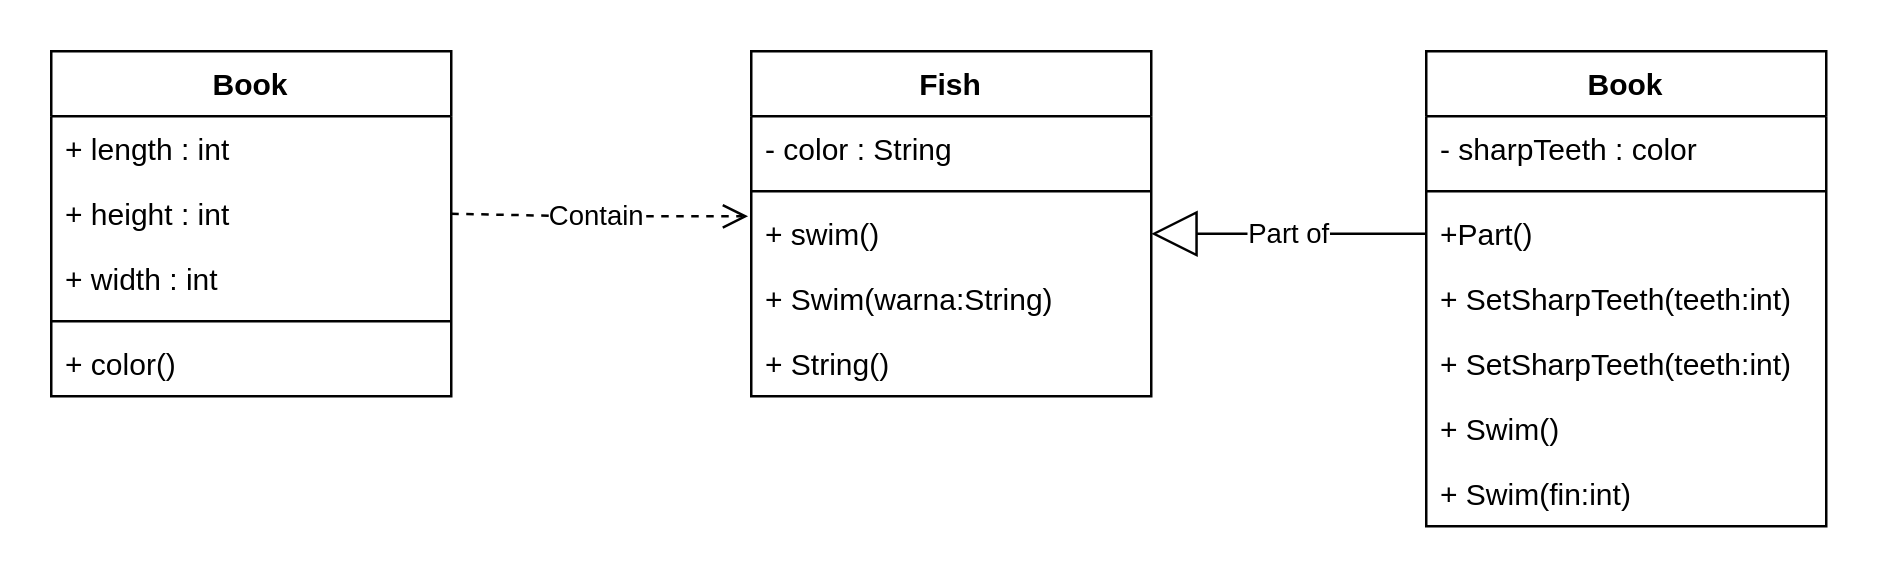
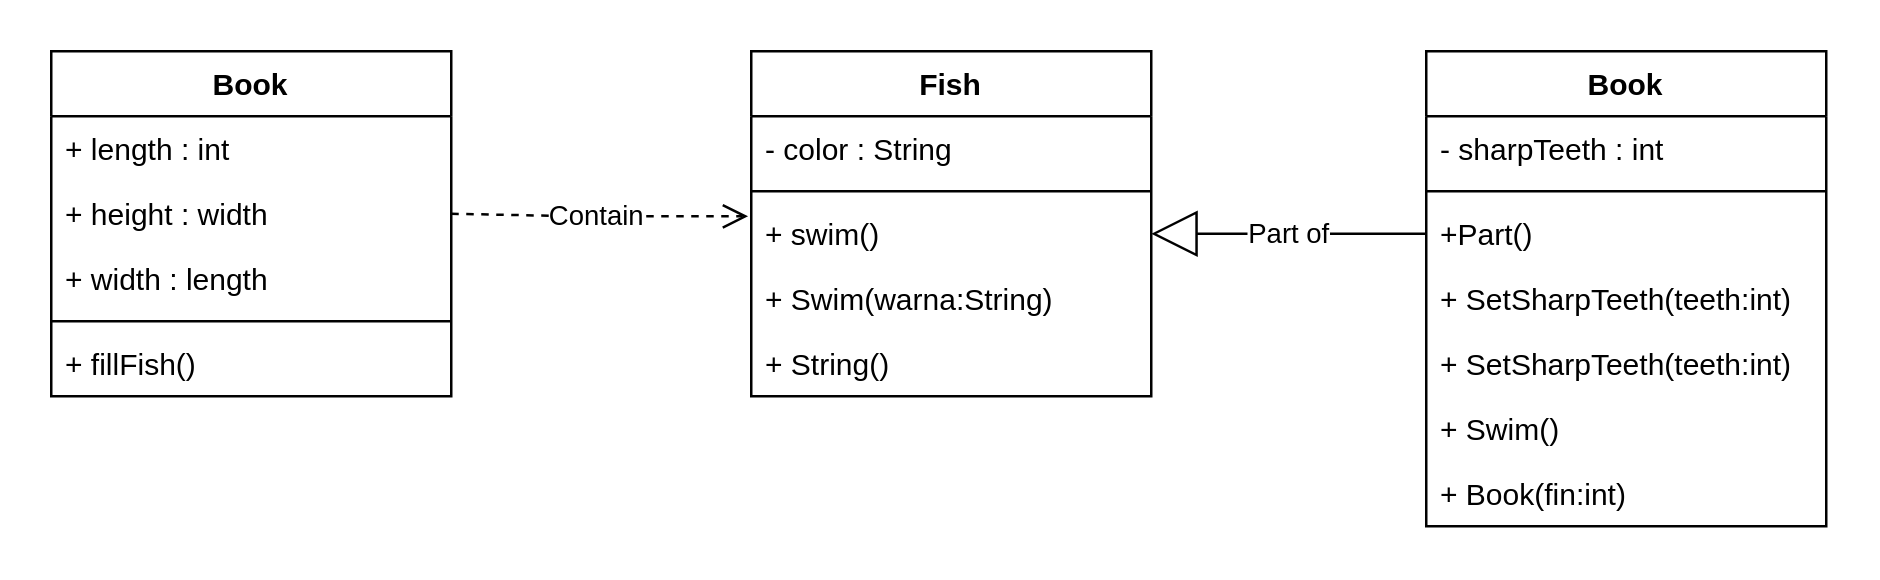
- <mxCell id="17" value="- sharpTeeth : color" style="text;strokeColor=none;fillColor=none;align=left;verticalAlign=top;spacingLeft=4;spacingRight=4;overflow=hidden;rotatable=0;points=[[0,0.5],[1,0.5]];portConstraint=eastwest;" vertex="1" parent="16"><mxGeometry y="26" width="160" height="26" as="geometry" /></mxCell>
+ <mxCell id="17" value="- sharpTeeth : int" style="text;strokeColor=none;fillColor=none;align=left;verticalAlign=top;spacingLeft=4;spacingRight=4;overflow=hidden;rotatable=0;points=[[0,0.5],[1,0.5]];portConstraint=eastwest;" vertex="1" parent="16"><mxGeometry y="26" width="160" height="26" as="geometry" /></mxCell>
- <mxCell id="4" value="+ height : int" style="text;strokeColor=none;fillColor=none;align=left;verticalAlign=top;spacingLeft=4;spacingRight=4;overflow=hidden;rotatable=0;points=[[0,0.5],[1,0.5]];portConstraint=eastwest;" vertex="1" parent="2"><mxGeometry y="52" width="160" height="26" as="geometry" /></mxCell>
+ <mxCell id="4" value="+ height : width" style="text;strokeColor=none;fillColor=none;align=left;verticalAlign=top;spacingLeft=4;spacingRight=4;overflow=hidden;rotatable=0;points=[[0,0.5],[1,0.5]];portConstraint=eastwest;" vertex="1" parent="2"><mxGeometry y="52" width="160" height="26" as="geometry" /></mxCell>
- <mxCell id="5" value="+ width : int" style="text;strokeColor=none;fillColor=none;align=left;verticalAlign=top;spacingLeft=4;spacingRight=4;overflow=hidden;rotatable=0;points=[[0,0.5],[1,0.5]];portConstraint=eastwest;" vertex="1" parent="2"><mxGeometry y="78" width="160" height="26" as="geometry" /></mxCell>
+ <mxCell id="5" value="+ width : length" style="text;strokeColor=none;fillColor=none;align=left;verticalAlign=top;spacingLeft=4;spacingRight=4;overflow=hidden;rotatable=0;points=[[0,0.5],[1,0.5]];portConstraint=eastwest;" vertex="1" parent="2"><mxGeometry y="78" width="160" height="26" as="geometry" /></mxCell>
- <mxCell id="7" value="+ color()" style="text;strokeColor=none;fillColor=none;align=left;verticalAlign=top;spacingLeft=4;spacingRight=4;overflow=hidden;rotatable=0;points=[[0,0.5],[1,0.5]];portConstraint=eastwest;" vertex="1" parent="2"><mxGeometry y="112" width="160" height="26" as="geometry" /></mxCell>
+ <mxCell id="7" value="+ fillFish()" style="text;strokeColor=none;fillColor=none;align=left;verticalAlign=top;spacingLeft=4;spacingRight=4;overflow=hidden;rotatable=0;points=[[0,0.5],[1,0.5]];portConstraint=eastwest;" vertex="1" parent="2"><mxGeometry y="112" width="160" height="26" as="geometry" /></mxCell>
- <mxCell id="23" value="+ Swim(fin:int)" style="text;strokeColor=none;fillColor=none;align=left;verticalAlign=top;spacingLeft=4;spacingRight=4;overflow=hidden;rotatable=0;points=[[0,0.5],[1,0.5]];portConstraint=eastwest;" vertex="1" parent="16"><mxGeometry y="164" width="160" height="26" as="geometry" /></mxCell>
+ <mxCell id="23" value="+ Book(fin:int)" style="text;strokeColor=none;fillColor=none;align=left;verticalAlign=top;spacingLeft=4;spacingRight=4;overflow=hidden;rotatable=0;points=[[0,0.5],[1,0.5]];portConstraint=eastwest;" vertex="1" parent="16"><mxGeometry y="164" width="160" height="26" as="geometry" /></mxCell>
